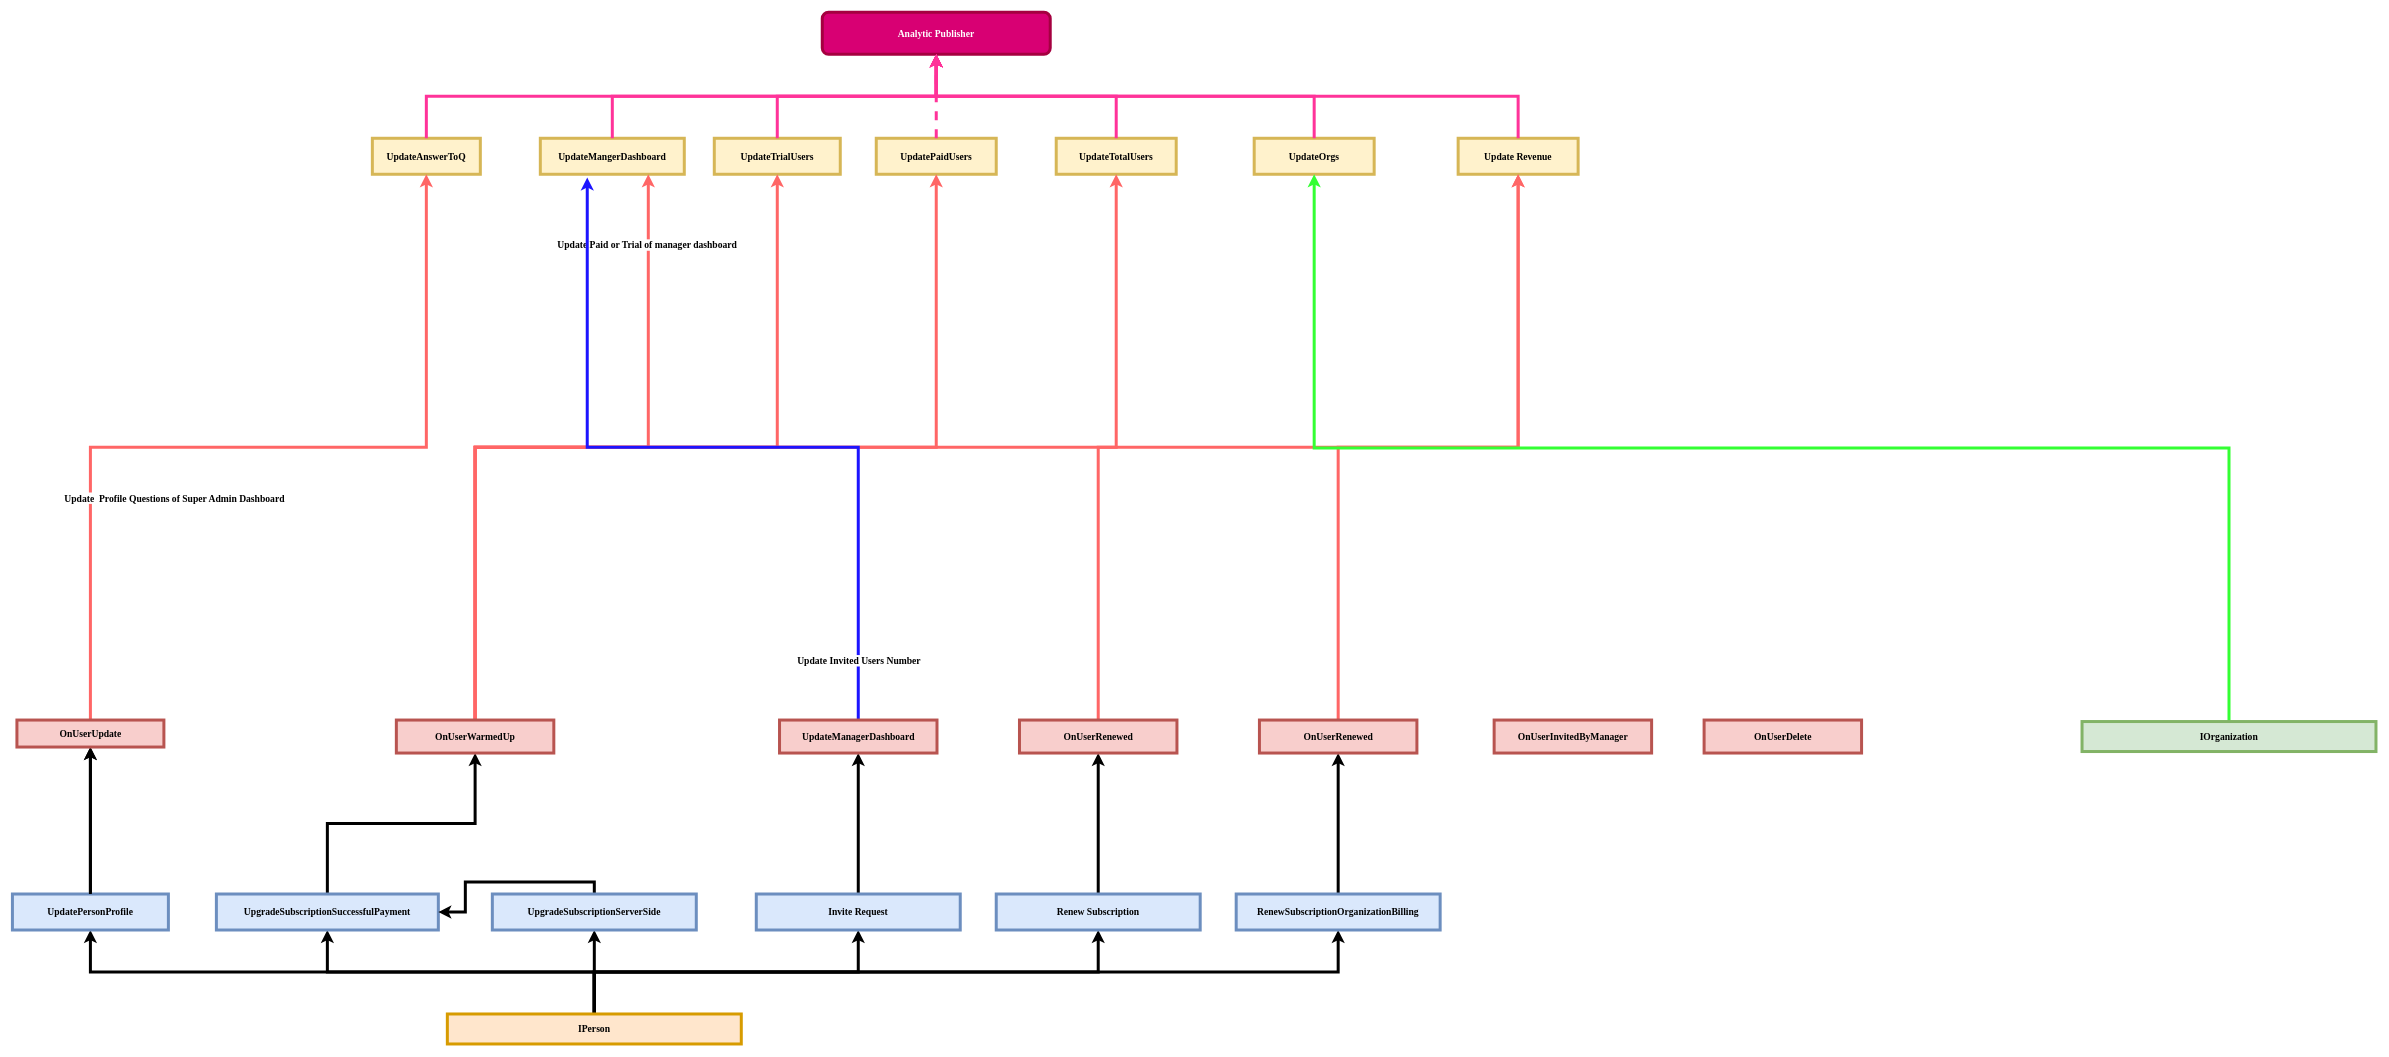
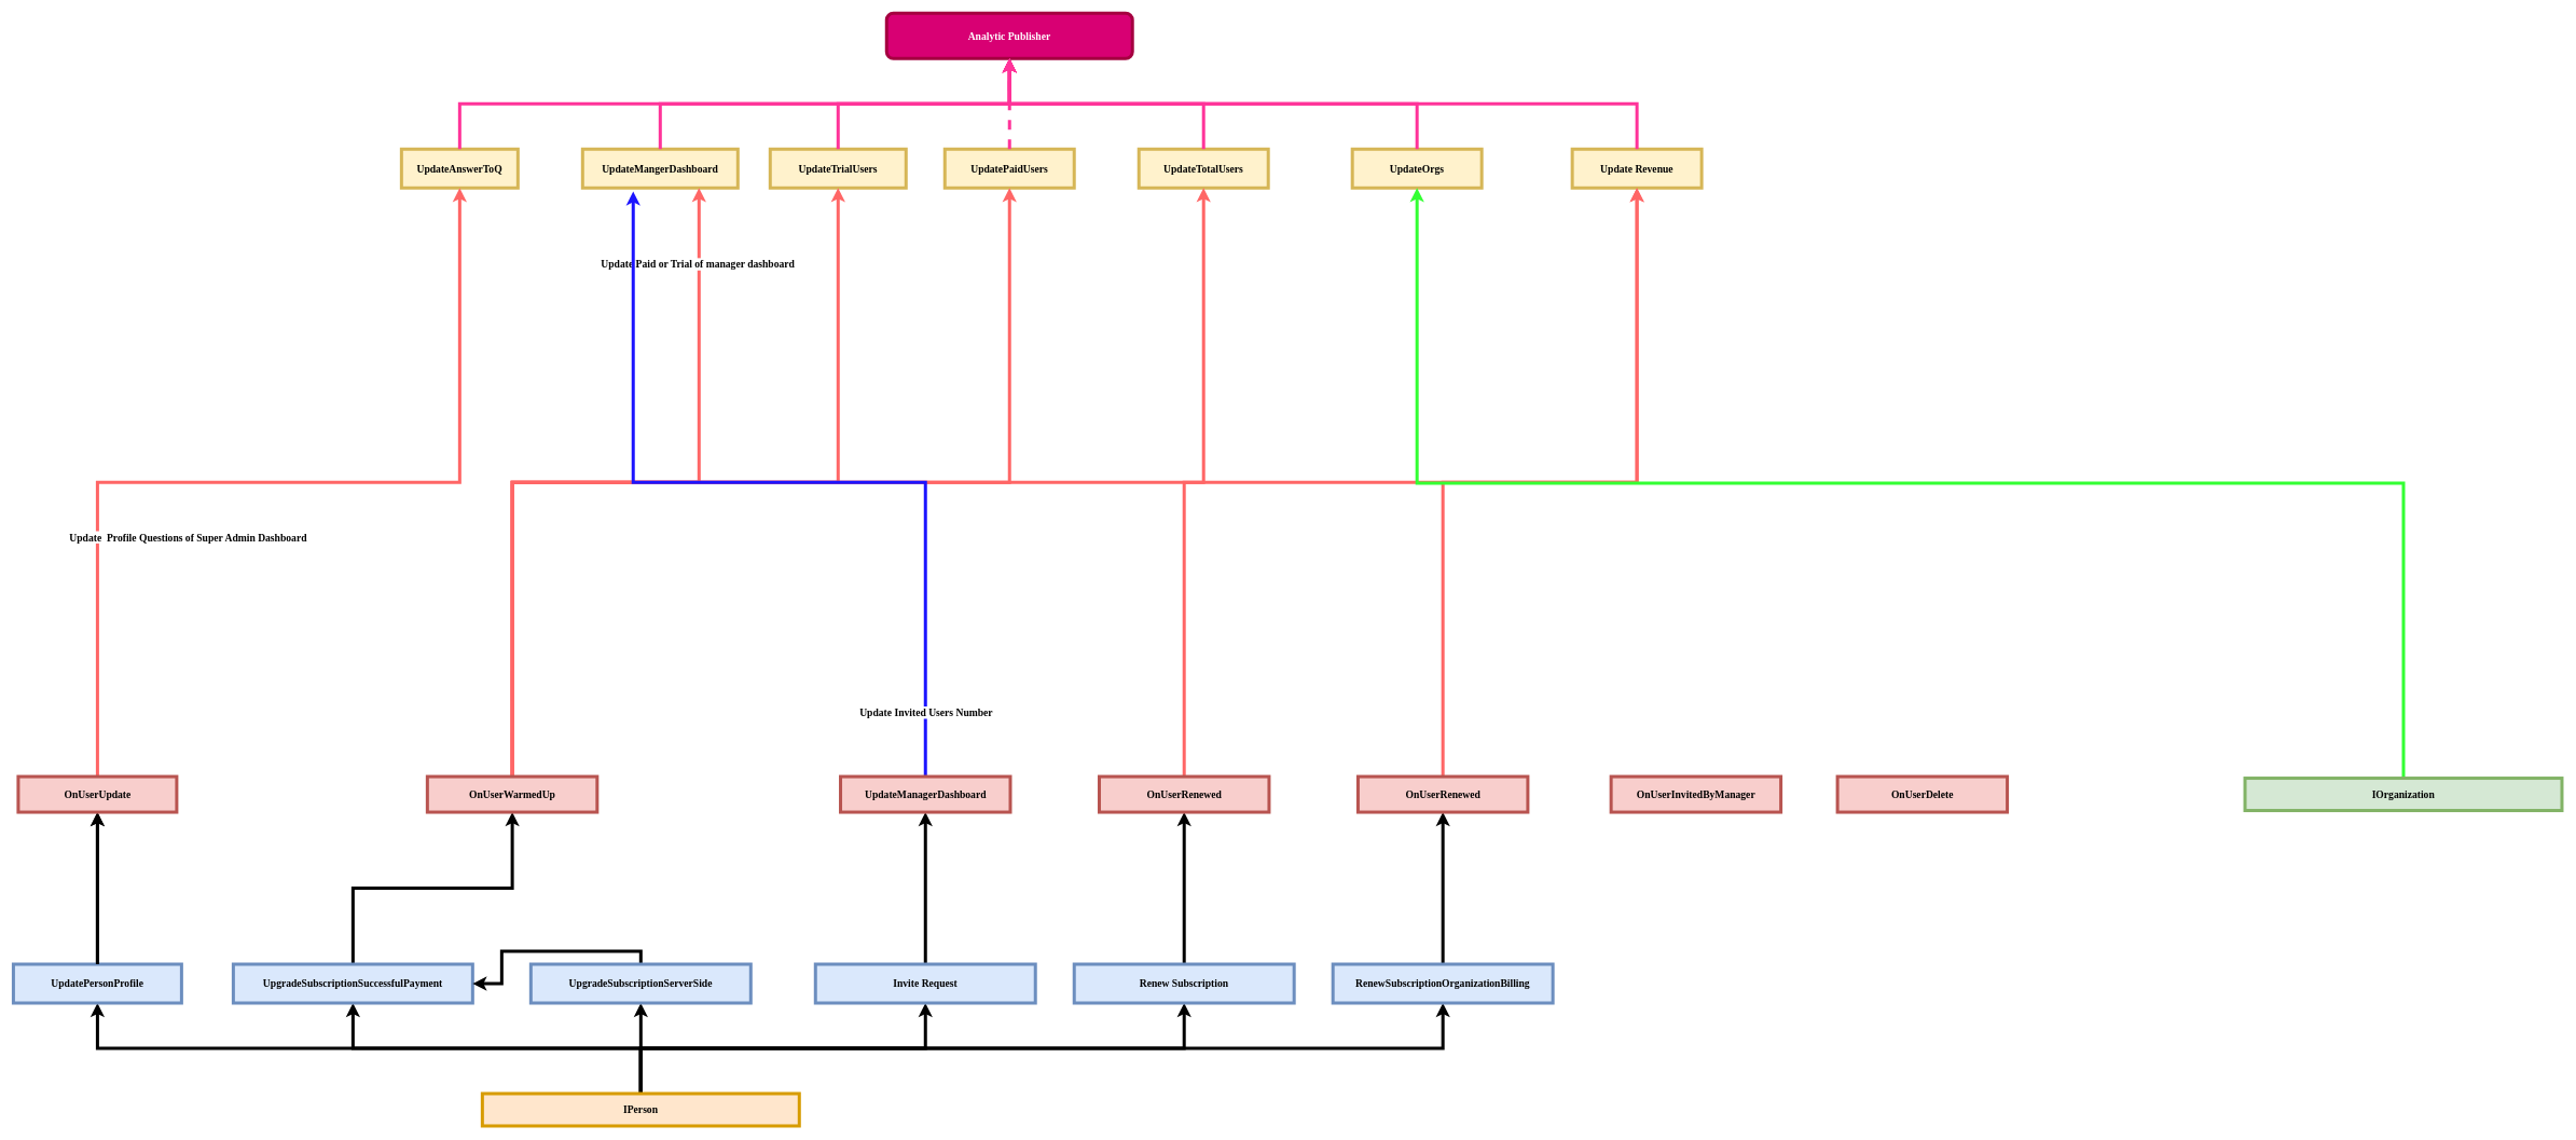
- <mxCell id="33" value="&lt;font style=&quot;font-size: 16px;&quot;&gt;OnUserUpdate&lt;/font&gt;" style="whiteSpace=wrap;html=1;fillColor=#f8cecc;strokeColor=#b85450;rounded=0;fontSize=16;strokeWidth=5;fontFamily=Tahoma;fontStyle=1" vertex="1" parent="1"><mxGeometry x="27.5" y="1199.8" width="245" height="45" as="geometry" /></mxCell>
+ <mxCell id="33" value="&lt;font style=&quot;font-size: 16px;&quot;&gt;OnUserUpdate&lt;/font&gt;" style="whiteSpace=wrap;html=1;fillColor=#f8cecc;strokeColor=#b85450;rounded=0;fontSize=16;strokeWidth=5;fontFamily=Tahoma;fontStyle=1" vertex="1" parent="1"><mxGeometry x="27.5" y="1199.8" width="245" height="55" as="geometry" /></mxCell>
